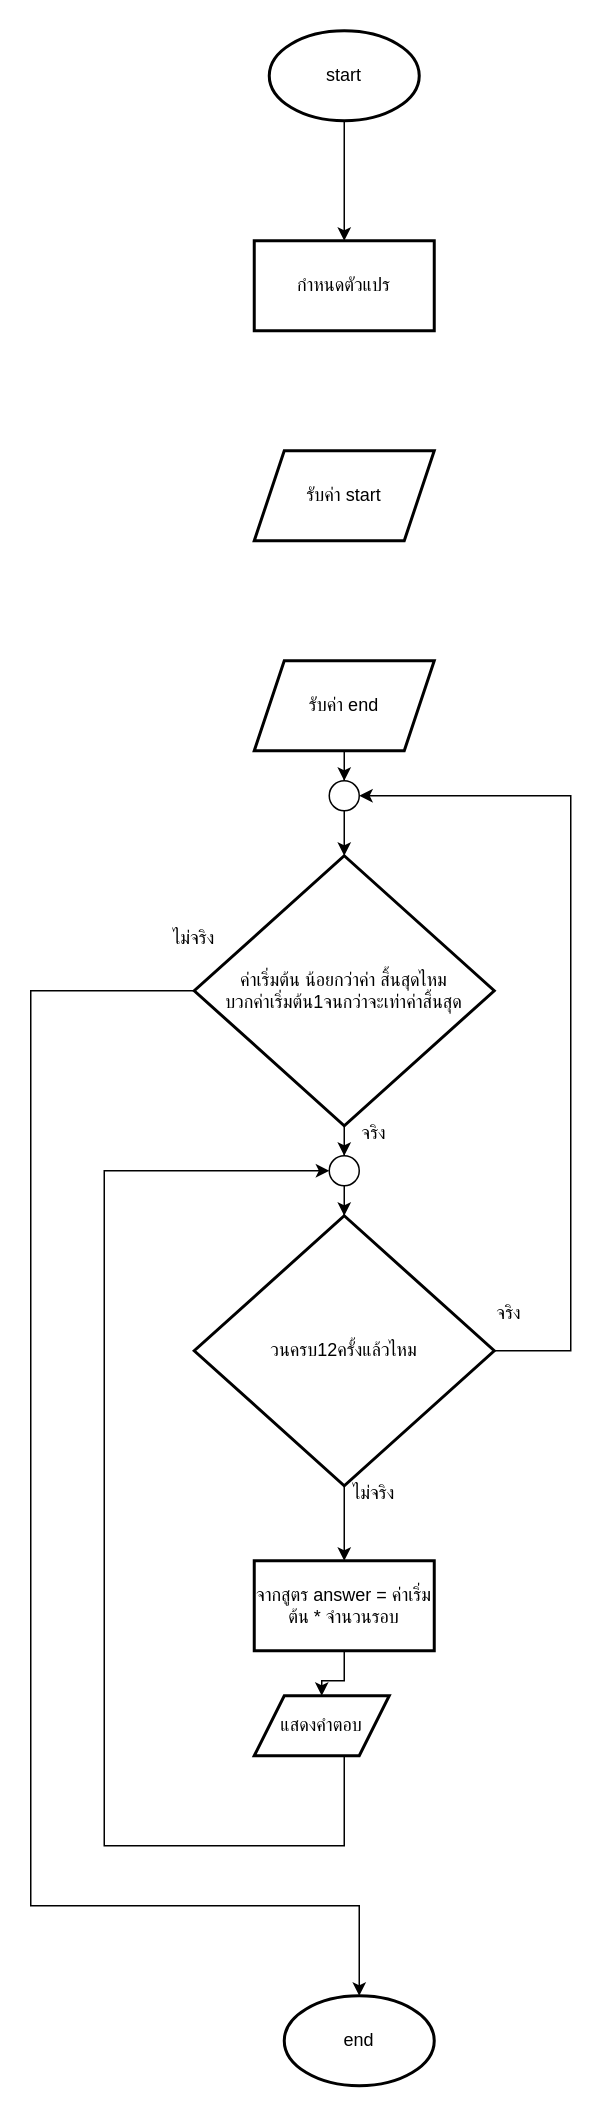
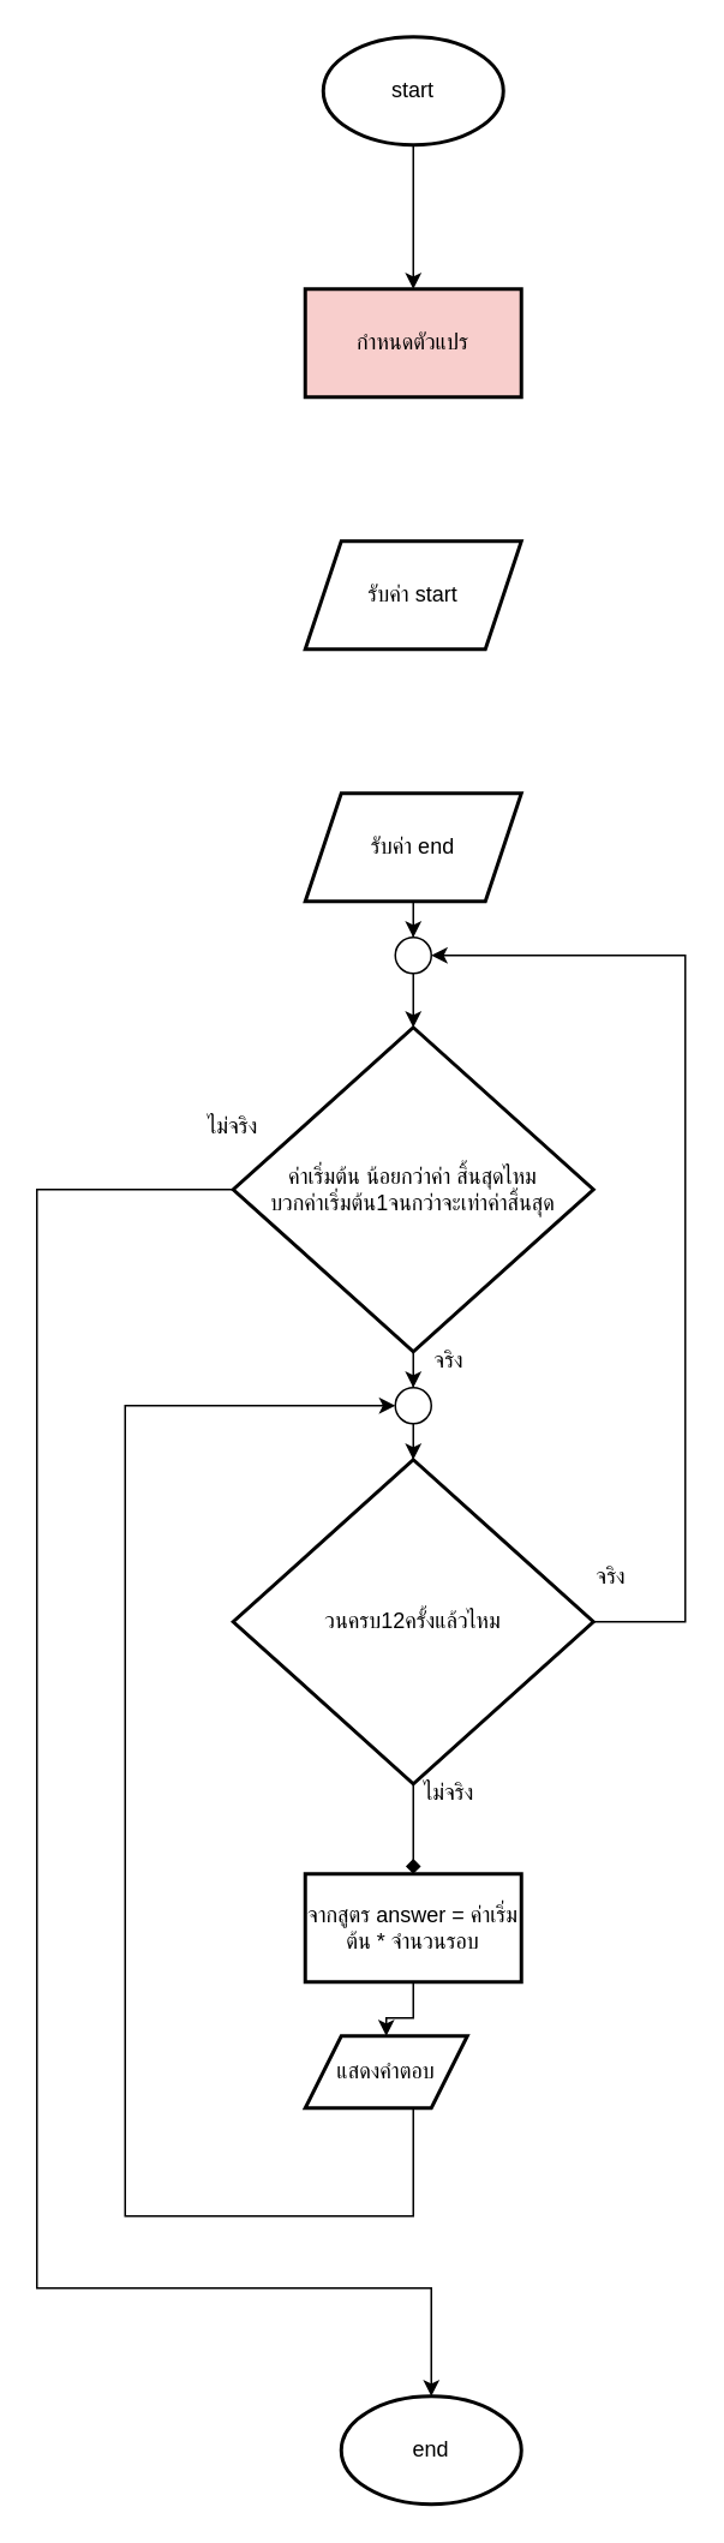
- <mxCell id="4" value="กำหนดตัวแปร" style="whiteSpace=wrap;html=1;strokeWidth=2;" vertex="1" parent="1"><mxGeometry x="169" y="160" width="120" height="60" as="geometry" /></mxCell>
+ <mxCell id="4" value="กำหนดตัวแปร" style="whiteSpace=wrap;html=1;strokeWidth=2;fillColor=#f8cecc;" vertex="1" parent="1"><mxGeometry x="169" y="160" width="120" height="60" as="geometry" /></mxCell>
- <mxCell id="11" value="" style="edgeStyle=orthogonalEdgeStyle;rounded=0;orthogonalLoop=1;jettySize=auto;html=1;" edge="1" parent="1" source="13" target="15"><mxGeometry relative="1" as="geometry" /></mxCell>
+ <mxCell id="11" value="" style="edgeStyle=orthogonalEdgeStyle;rounded=0;orthogonalLoop=1;jettySize=auto;html=1;endArrow=diamond;" edge="1" parent="1" source="13" target="15"><mxGeometry relative="1" as="geometry" /></mxCell>
